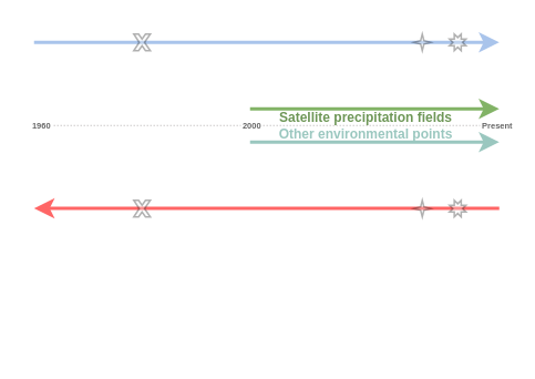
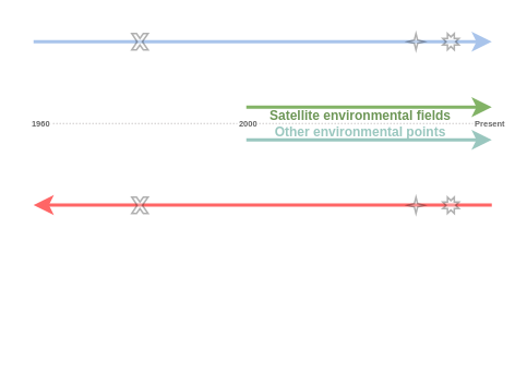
- <mxCell id="4" value="&lt;b style=&quot;forced-color-adjust: none; color: rgb(109, 150, 86); font-family: Helvetica; font-style: normal; font-variant-ligatures: normal; font-variant-caps: normal; letter-spacing: normal; orphans: 2; text-indent: 0px; text-transform: none; widows: 2; word-spacing: 0px; -webkit-text-stroke-width: 0px; white-space: nowrap; text-decoration-thickness: initial; text-decoration-style: initial; text-decoration-color: initial; font-size: 8px;&quot;&gt;Satellite precipitation fields&lt;/b&gt;" style="text;whiteSpace=wrap;html=1;align=center;" parent="1" vertex="1"><mxGeometry x="150" y="55" width="140" height="40" as="geometry" /></mxCell>
+ <mxCell id="4" value="&lt;b style=&quot;forced-color-adjust: none; color: rgb(109, 150, 86); font-family: Helvetica; font-style: normal; font-variant-ligatures: normal; font-variant-caps: normal; letter-spacing: normal; orphans: 2; text-indent: 0px; text-transform: none; widows: 2; word-spacing: 0px; -webkit-text-stroke-width: 0px; white-space: nowrap; text-decoration-thickness: initial; text-decoration-style: initial; text-decoration-color: initial; font-size: 8px;&quot;&gt;Satellite environmental fields&lt;/b&gt;" style="text;whiteSpace=wrap;html=1;align=center;" parent="1" vertex="1"><mxGeometry x="150" y="55" width="140" height="40" as="geometry" /></mxCell>
